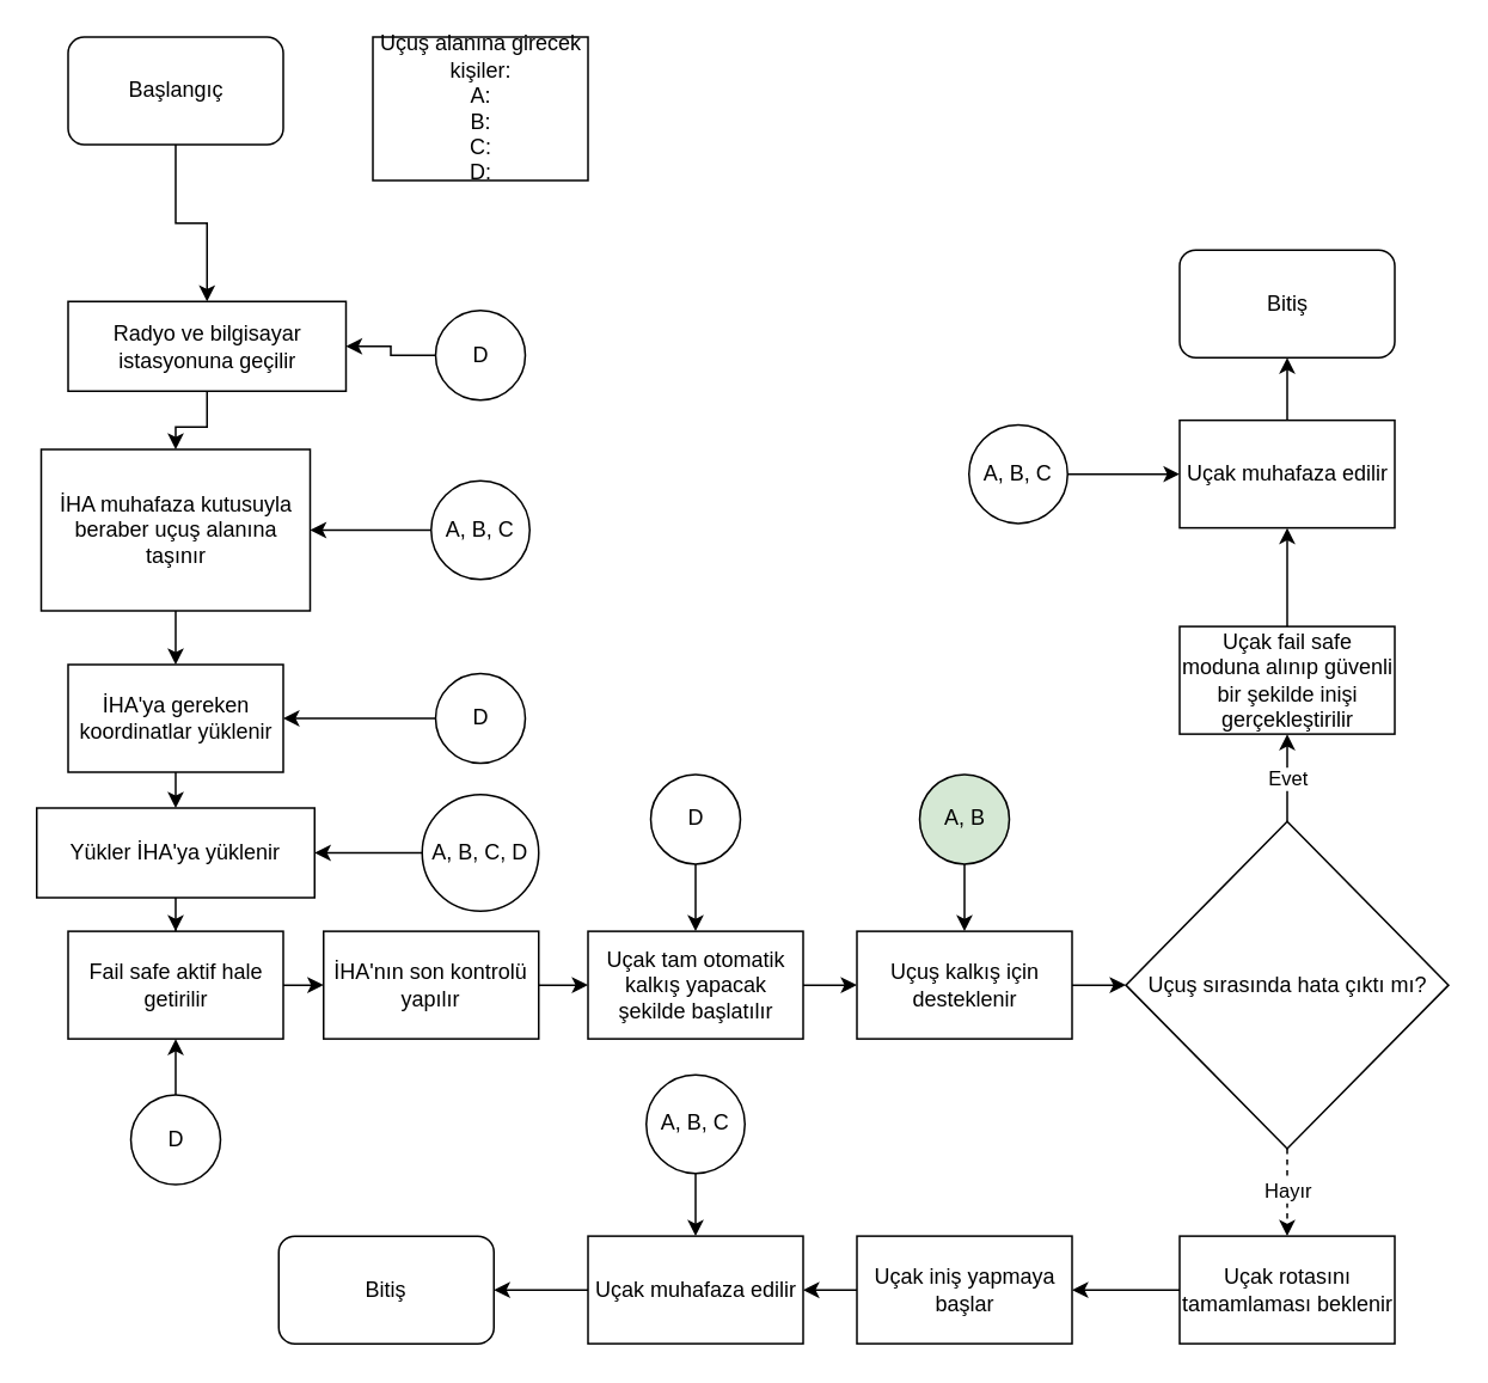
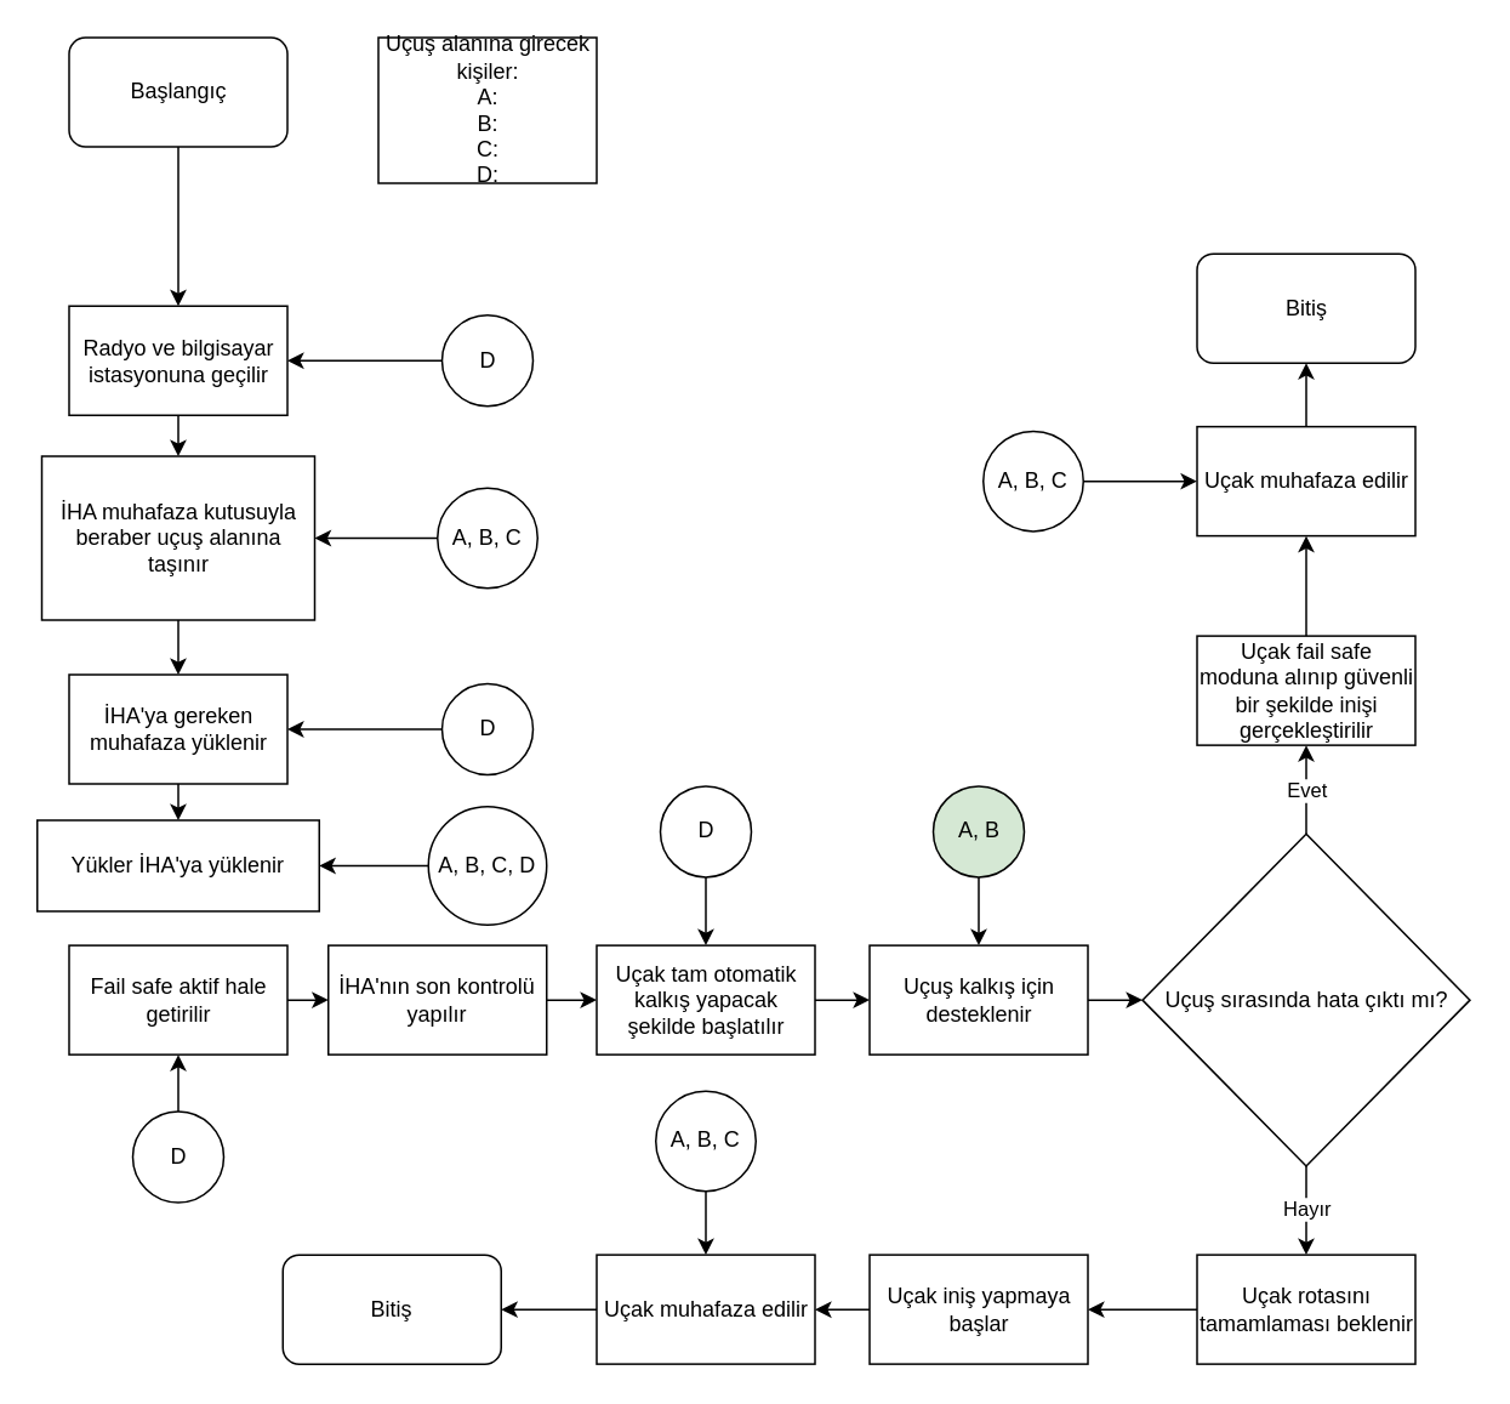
- <mxCell id="49" value="Radyo ve bilgisayar istasyonuna geçilir" style="rounded=0;whiteSpace=wrap;html=1;" vertex="1" parent="1"><mxGeometry x="37.5" y="167.5" width="155" height="50" as="geometry" /></mxCell>
+ <mxCell id="49" value="Radyo ve bilgisayar istasyonuna geçilir" style="rounded=0;whiteSpace=wrap;html=1;" vertex="1" parent="1"><mxGeometry x="37.5" y="167.5" width="120" height="60" as="geometry" /></mxCell>
- <mxCell id="11" value="İHA'ya gereken koordinatlar yüklenir" style="rounded=0;whiteSpace=wrap;html=1;" parent="1" vertex="1"><mxGeometry x="37.5" y="370" width="120" height="60" as="geometry" /></mxCell>
+ <mxCell id="11" value="İHA'ya gereken muhafaza yüklenir" style="rounded=0;whiteSpace=wrap;html=1;" parent="1" vertex="1"><mxGeometry x="37.5" y="370" width="120" height="60" as="geometry" /></mxCell>
- <mxCell id="8" style="edgeStyle=orthogonalEdgeStyle;rounded=0;orthogonalLoop=1;jettySize=auto;html=1;entryX=0.5;entryY=0;entryDx=0;entryDy=0;" edge="1" parent="1" source="9" target="51"><mxGeometry relative="1" as="geometry" /></mxCell>
- <mxCell id="29" value="Hayır" style="edgeStyle=orthogonalEdgeStyle;rounded=0;orthogonalLoop=1;jettySize=auto;html=1;entryX=0.5;entryY=0;entryDx=0;entryDy=0;dashed=1;" edge="1" parent="1" source="30" target="38"><mxGeometry relative="1" as="geometry"><mxPoint x="717.5" y="758.75" as="targetPoint" /></mxGeometry></mxCell>
+ <mxCell id="29" value="Hayır" style="edgeStyle=orthogonalEdgeStyle;rounded=0;orthogonalLoop=1;jettySize=auto;html=1;entryX=0.5;entryY=0;entryDx=0;entryDy=0;" edge="1" parent="1" source="30" target="38"><mxGeometry relative="1" as="geometry"><mxPoint x="717.5" y="758.75" as="targetPoint" /></mxGeometry></mxCell>
